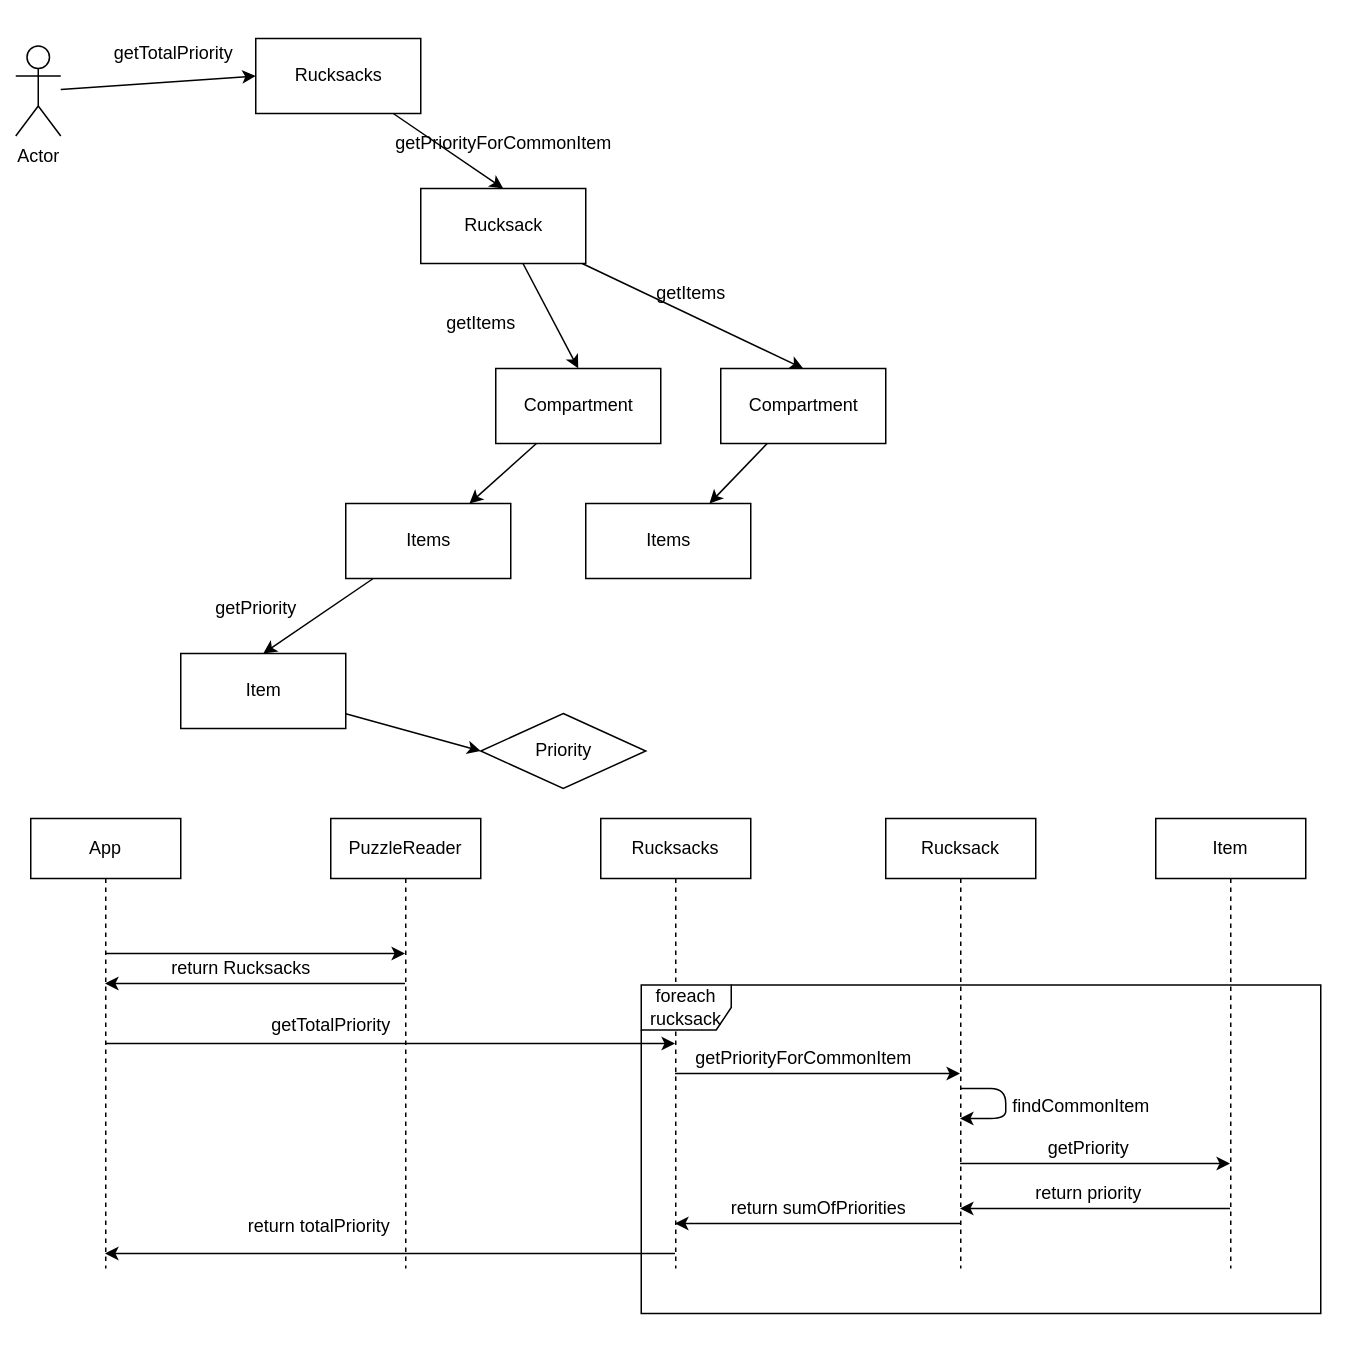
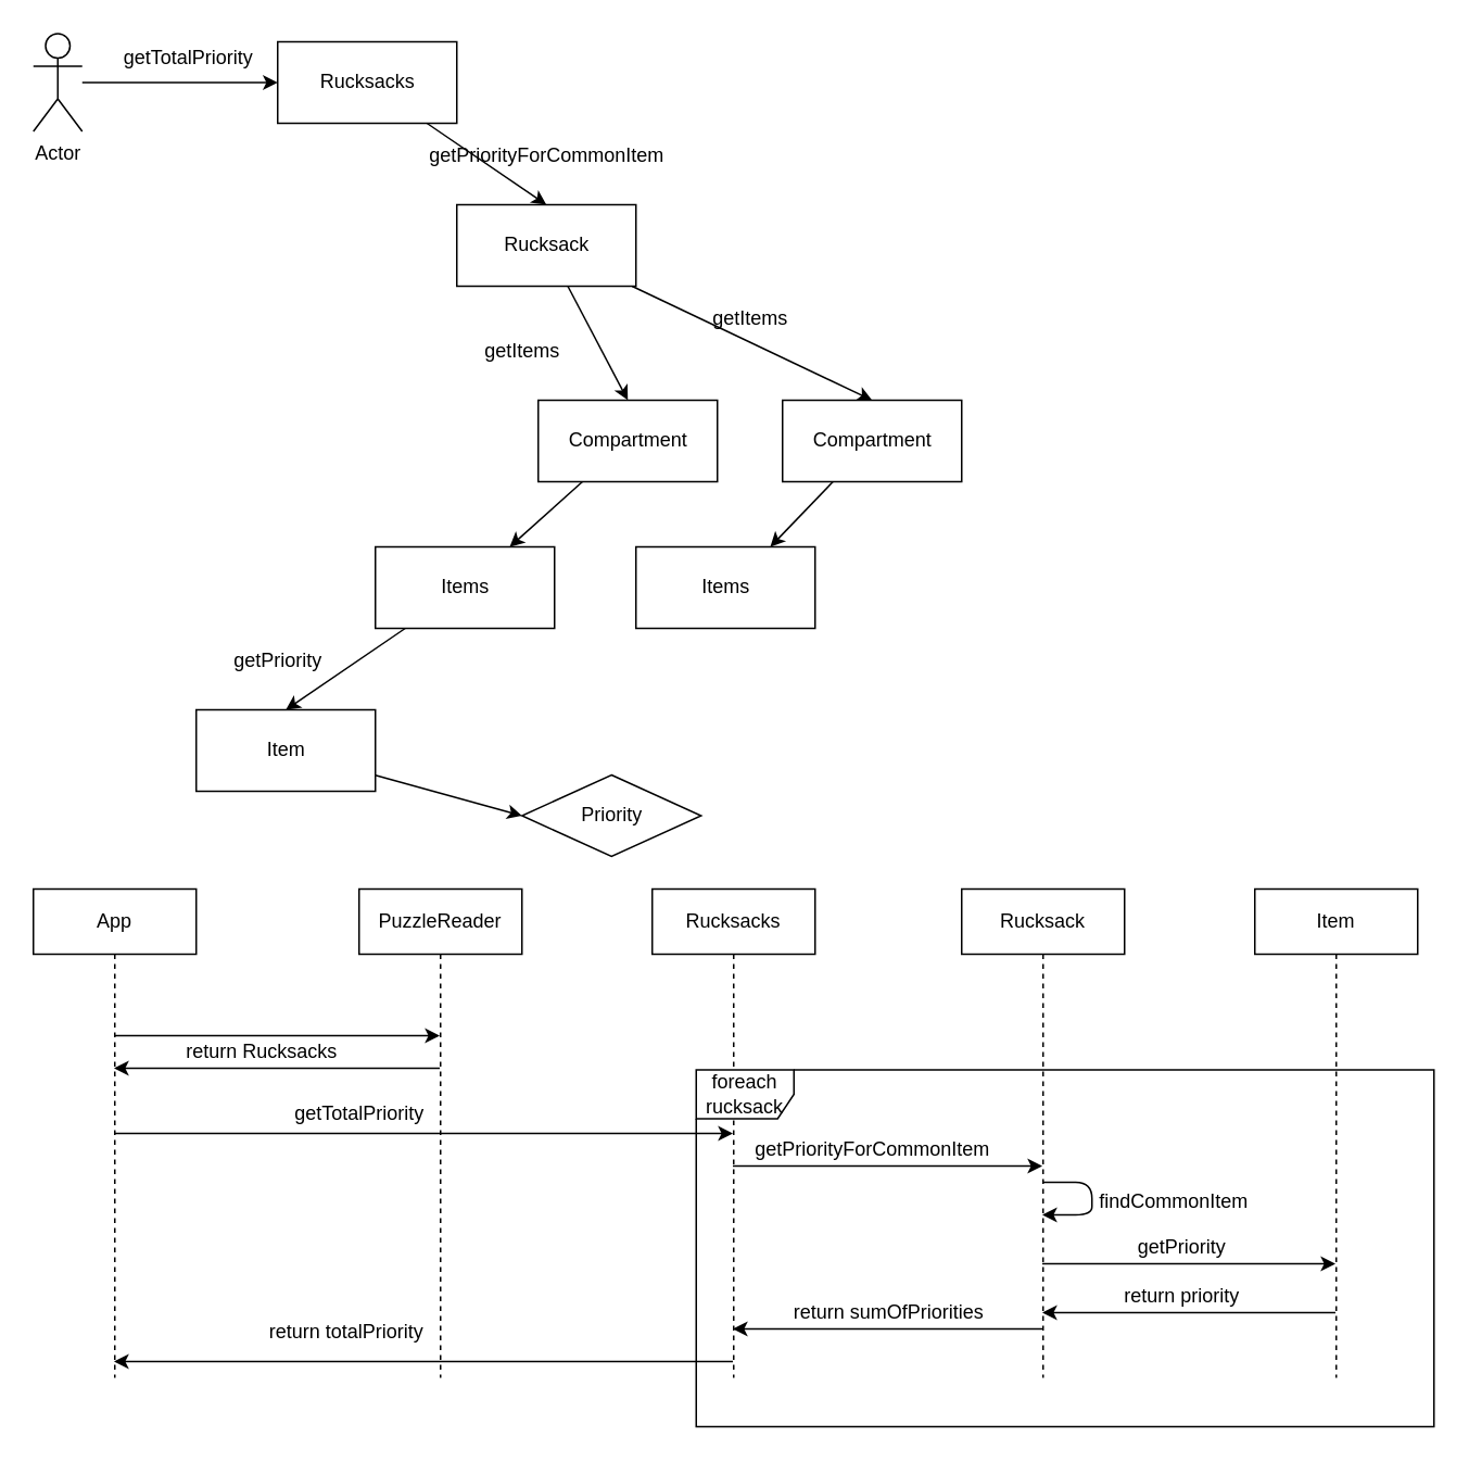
- <mxCell id="22" value="Actor" style="shape=umlActor;verticalLabelPosition=bottom;verticalAlign=top;html=1;" vertex="1" parent="1"><mxGeometry x="10" y="30" width="30" height="60" as="geometry" /></mxCell>
+ <mxCell id="22" value="Actor" style="shape=umlActor;verticalLabelPosition=bottom;verticalAlign=top;html=1;" vertex="1" parent="1"><mxGeometry x="20" y="20" width="30" height="60" as="geometry" /></mxCell>
